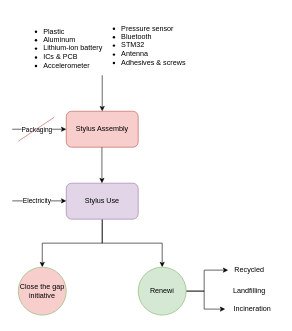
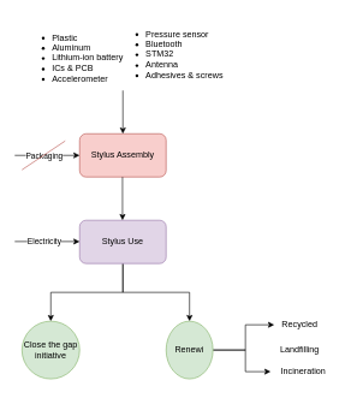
- <mxCell id="6" value="Close the gap initiative" style="ellipse;whiteSpace=wrap;html=1;aspect=fixed;fillColor=#f8cecc;strokeColor=#82b366;" parent="1" vertex="1"><mxGeometry x="30" y="445" width="80" height="80" as="geometry" /></mxCell>
+ <mxCell id="6" value="Close the gap initiative" style="ellipse;whiteSpace=wrap;html=1;aspect=fixed;fillColor=#d5e8d4;strokeColor=#82b366;" parent="1" vertex="1"><mxGeometry x="30" y="445" width="80" height="80" as="geometry" /></mxCell>
- <mxCell id="9" value="Renewi" style="ellipse;whiteSpace=wrap;html=1;aspect=fixed;fillColor=#d5e8d4;strokeColor=#82b366;" parent="1" vertex="1"><mxGeometry x="230" y="445" width="80" height="80" as="geometry" /></mxCell>
+ <mxCell id="9" value="Renewi" style="ellipse;whiteSpace=wrap;html=1;aspect=fixed;fillColor=#d5e8d4;strokeColor=#82b366;" parent="1" vertex="1"><mxGeometry x="230" y="445" width="65" height="80" as="geometry" /></mxCell>
